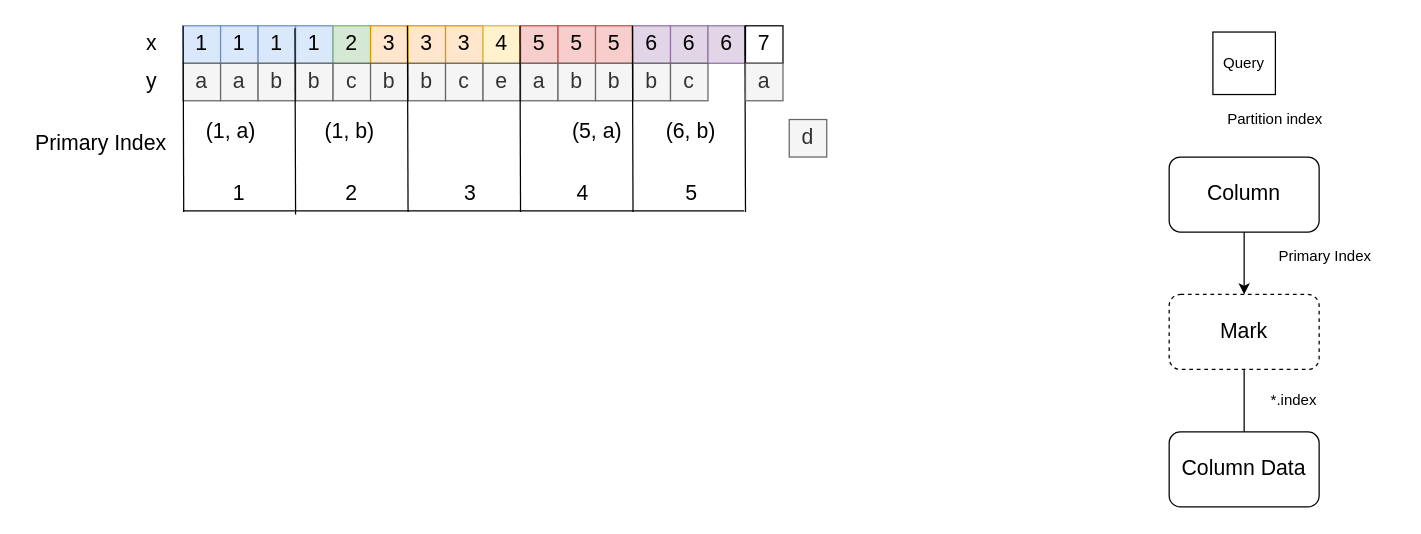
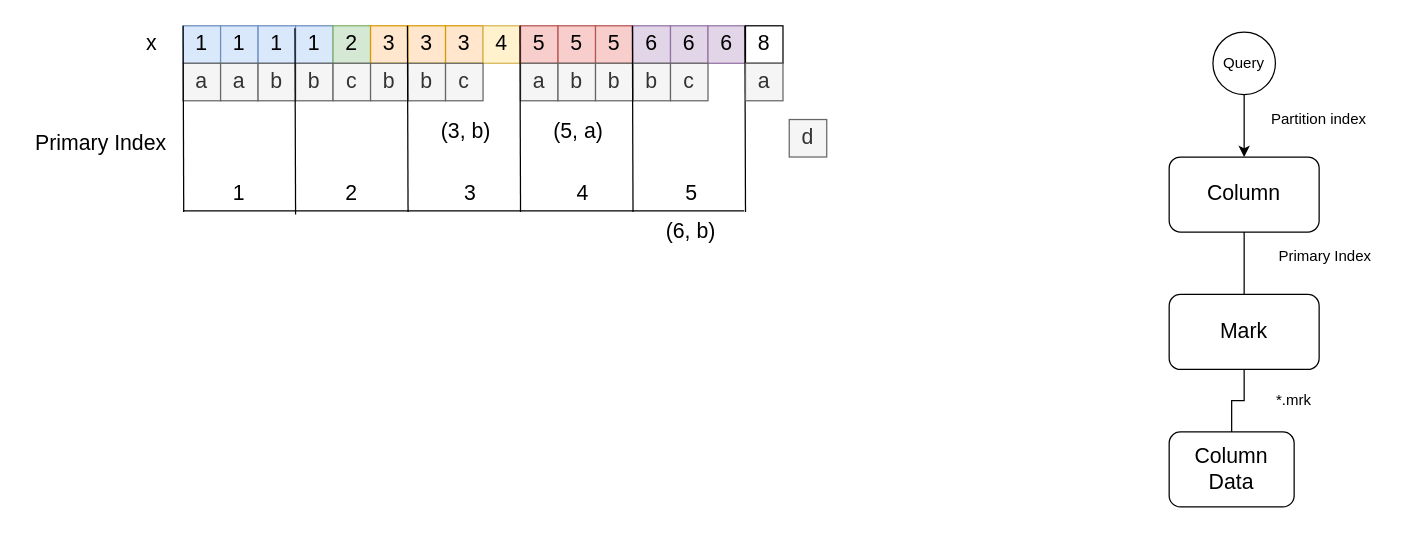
- <mxCell id="56" value="7" style="whiteSpace=wrap;html=1;aspect=fixed;strokeWidth=1;fontSize=17;" vertex="1" parent="1"><mxGeometry x="596" y="20" width="30" height="30" as="geometry" /></mxCell>
+ <mxCell id="56" value="8" style="whiteSpace=wrap;html=1;aspect=fixed;strokeWidth=1;fontSize=17;" vertex="1" parent="1"><mxGeometry x="596" y="20" width="30" height="30" as="geometry" /></mxCell>
- <mxCell id="8" value="Query" style="whiteSpace=wrap;html=1;aspect=fixed;rounded=0;" vertex="1" parent="1"><mxGeometry x="970" y="25" width="50" height="50" as="geometry" /></mxCell>
+ <mxCell id="8" value="Query" style="ellipse;whiteSpace=wrap;html=1;aspect=fixed;" vertex="1" parent="1"><mxGeometry x="970" y="25" width="50" height="50" as="geometry" /></mxCell>
- <mxCell id="63" value="y" style="text;html=1;strokeColor=none;fillColor=none;align=center;verticalAlign=middle;whiteSpace=wrap;rounded=0;fontSize=17;" vertex="1" parent="1"><mxGeometry x="101" y="55" width="40" height="20" as="geometry" /></mxCell>
- <mxCell id="35" value="e" style="whiteSpace=wrap;html=1;aspect=fixed;strokeWidth=1;fontSize=17;fillColor=#f5f5f5;strokeColor=#666666;fontColor=#333333;" vertex="1" parent="1"><mxGeometry x="386" y="50" width="30" height="30" as="geometry" /></mxCell>
- <mxCell id="9" value="Partition index" style="text;html=1;strokeColor=none;fillColor=none;align=center;verticalAlign=middle;whiteSpace=wrap;rounded=0;" vertex="1" parent="1"><mxGeometry x="965" y="85" width="110" height="20" as="geometry" /></mxCell>
+ <mxCell id="9" value="Partition index" style="text;html=1;strokeColor=none;fillColor=none;align=center;verticalAlign=middle;whiteSpace=wrap;rounded=0;" vertex="1" parent="1"><mxGeometry x="1000" y="85" width="110" height="20" as="geometry" /></mxCell>
+ <mxCell id="7" style="edgeStyle=orthogonalEdgeStyle;rounded=0;orthogonalLoop=1;jettySize=auto;html=1;exitX=0.5;exitY=1;exitDx=0;exitDy=0;entryX=0.5;entryY=0;entryDx=0;entryDy=0;" edge="1" parent="1" source="8" target="3"><mxGeometry relative="1" as="geometry" /></mxCell>
- <mxCell id="49" value="(1, a)" style="text;html=1;strokeColor=none;fillColor=none;align=center;verticalAlign=middle;whiteSpace=wrap;rounded=0;fontSize=17;" vertex="1" parent="1"><mxGeometry x="153" y="95" width="63" height="20" as="geometry" /></mxCell>
- <mxCell id="52" value="(1, b)" style="text;html=1;strokeColor=none;fillColor=none;align=center;verticalAlign=middle;whiteSpace=wrap;rounded=0;fontSize=17;" vertex="1" parent="1"><mxGeometry x="248" y="95" width="63" height="20" as="geometry" /></mxCell>
+ <mxCell id="53" value="(3, b)" style="text;html=1;strokeColor=none;fillColor=none;align=center;verticalAlign=middle;whiteSpace=wrap;rounded=0;fontSize=17;" vertex="1" parent="1"><mxGeometry x="341" y="95" width="63" height="20" as="geometry" /></mxCell>
- <mxCell id="54" value="(5, a)" style="text;html=1;strokeColor=none;fillColor=none;align=center;verticalAlign=middle;whiteSpace=wrap;rounded=0;fontSize=17;" vertex="1" parent="1"><mxGeometry x="446" y="95" width="63" height="20" as="geometry" /></mxCell>
+ <mxCell id="54" value="(5, a)" style="text;html=1;strokeColor=none;fillColor=none;align=center;verticalAlign=middle;whiteSpace=wrap;rounded=0;fontSize=17;" vertex="1" parent="1"><mxGeometry x="431" y="95" width="63" height="20" as="geometry" /></mxCell>
- <mxCell id="55" value="(6, b)" style="text;html=1;strokeColor=none;fillColor=none;align=center;verticalAlign=middle;whiteSpace=wrap;rounded=0;fontSize=17;" vertex="1" parent="1"><mxGeometry x="521" y="95" width="63" height="20" as="geometry" /></mxCell>
+ <mxCell id="55" value="(6, b)" style="text;html=1;strokeColor=none;fillColor=none;align=center;verticalAlign=middle;whiteSpace=wrap;rounded=0;fontSize=17;" vertex="1" parent="1"><mxGeometry x="521" y="175" width="63" height="20" as="geometry" /></mxCell>
- <mxCell id="2" style="edgeStyle=orthogonalEdgeStyle;rounded=0;orthogonalLoop=1;jettySize=auto;html=1;exitX=0.5;exitY=1;exitDx=0;exitDy=0;" edge="1" parent="1" source="3" target="5"><mxGeometry relative="1" as="geometry" /></mxCell>
+ <mxCell id="2" style="edgeStyle=orthogonalEdgeStyle;rounded=0;orthogonalLoop=1;jettySize=auto;html=1;exitX=0.5;exitY=1;exitDx=0;exitDy=0;endArrow=none;" edge="1" parent="1" source="3" target="5"><mxGeometry relative="1" as="geometry" /></mxCell>
- <mxCell id="5" value="Mark" style="rounded=1;whiteSpace=wrap;html=1;fontSize=17;dashed=1;" vertex="1" parent="1"><mxGeometry x="935" y="235" width="120" height="60" as="geometry" /></mxCell>
+ <mxCell id="5" value="Mark" style="rounded=1;whiteSpace=wrap;html=1;fontSize=17;" vertex="1" parent="1"><mxGeometry x="935" y="235" width="120" height="60" as="geometry" /></mxCell>
- <mxCell id="11" value="*.index" style="text;html=1;strokeColor=none;fillColor=none;align=center;verticalAlign=middle;whiteSpace=wrap;rounded=0;" vertex="1" parent="1"><mxGeometry x="980" y="310" width="110" height="20" as="geometry" /></mxCell>
+ <mxCell id="11" value="*.mrk" style="text;html=1;strokeColor=none;fillColor=none;align=center;verticalAlign=middle;whiteSpace=wrap;rounded=0;" vertex="1" parent="1"><mxGeometry x="980" y="310" width="110" height="20" as="geometry" /></mxCell>
- <mxCell id="6" value="Column Data" style="rounded=1;whiteSpace=wrap;html=1;fontSize=17;" vertex="1" parent="1"><mxGeometry x="935" y="345" width="120" height="60" as="geometry" /></mxCell>
+ <mxCell id="6" value="Column Data" style="rounded=1;whiteSpace=wrap;html=1;fontSize=17;" vertex="1" parent="1"><mxGeometry x="935" y="345" width="100" height="60" as="geometry" /></mxCell>
